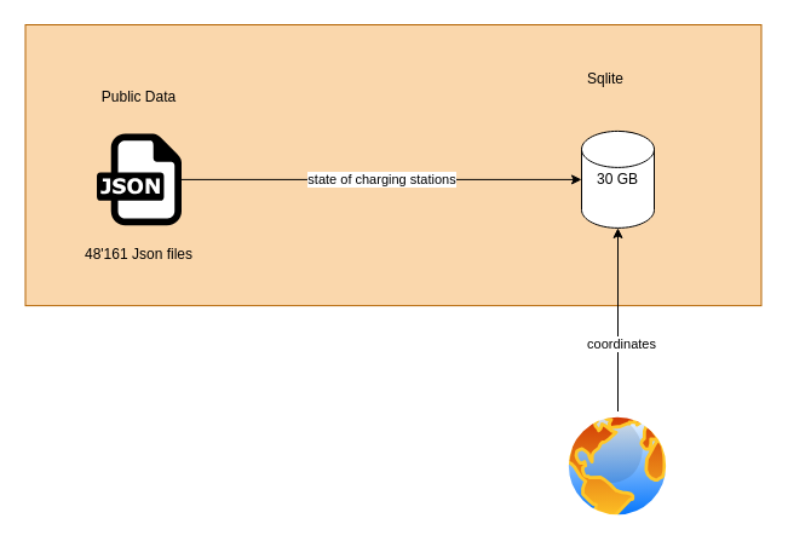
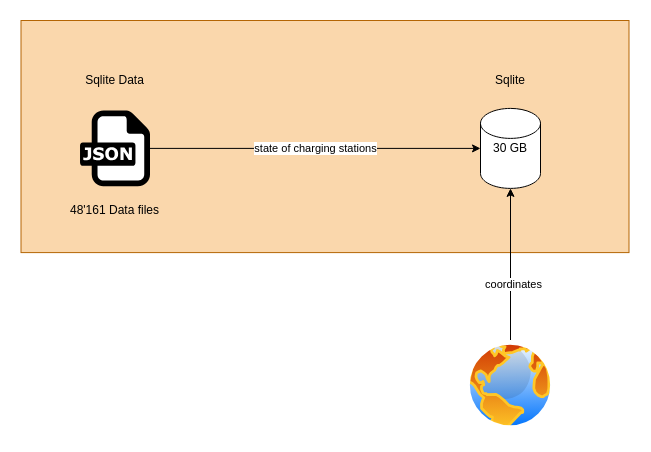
- <mxCell id="12" value="Sqlite" style="text;html=1;strokeColor=none;fillColor=none;align=center;verticalAlign=middle;whiteSpace=wrap;rounded=0;" vertex="1" parent="1"><mxGeometry x="480" y="55" width="40" height="20" as="geometry" /></mxCell>
+ <mxCell id="12" value="Sqlite" style="text;html=1;strokeColor=none;fillColor=none;align=center;verticalAlign=middle;whiteSpace=wrap;rounded=0;" vertex="1" parent="1"><mxGeometry x="490" y="70" width="40" height="20" as="geometry" /></mxCell>
- <mxCell id="6" value="Public Data" style="text;html=1;strokeColor=none;fillColor=none;align=center;verticalAlign=middle;whiteSpace=wrap;rounded=0;" vertex="1" parent="1"><mxGeometry x="77" y="70" width="75" height="20" as="geometry" /></mxCell>
+ <mxCell id="6" value="Sqlite Data" style="text;html=1;strokeColor=none;fillColor=none;align=center;verticalAlign=middle;whiteSpace=wrap;rounded=0;" vertex="1" parent="1"><mxGeometry x="77" y="70" width="75" height="20" as="geometry" /></mxCell>
- <mxCell id="5" value="48'161 Json files" style="text;html=1;strokeColor=none;fillColor=none;align=center;verticalAlign=middle;whiteSpace=wrap;rounded=0;" vertex="1" parent="1"><mxGeometry x="67" y="200" width="95" height="20" as="geometry" /></mxCell>
+ <mxCell id="5" value="48'161 Data files" style="text;html=1;strokeColor=none;fillColor=none;align=center;verticalAlign=middle;whiteSpace=wrap;rounded=0;" vertex="1" parent="1"><mxGeometry x="67" y="200" width="95" height="20" as="geometry" /></mxCell>
